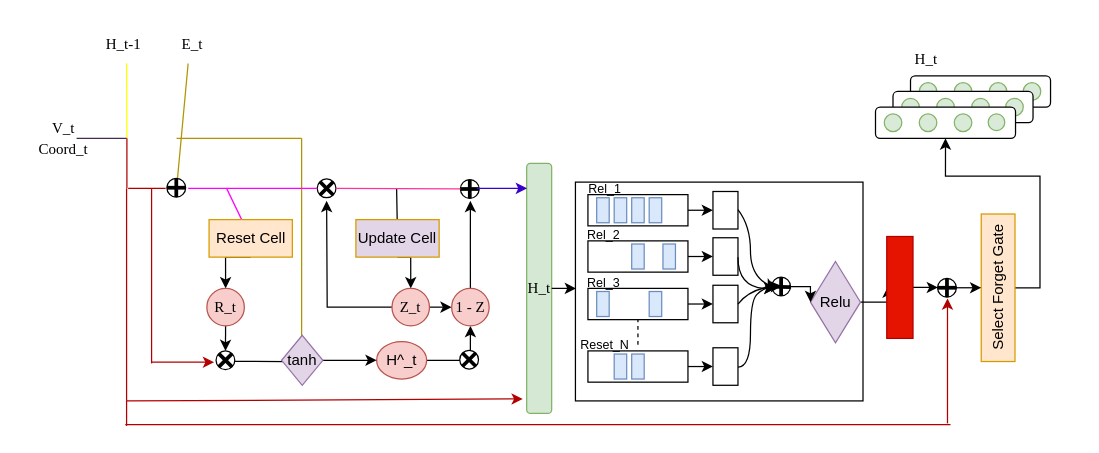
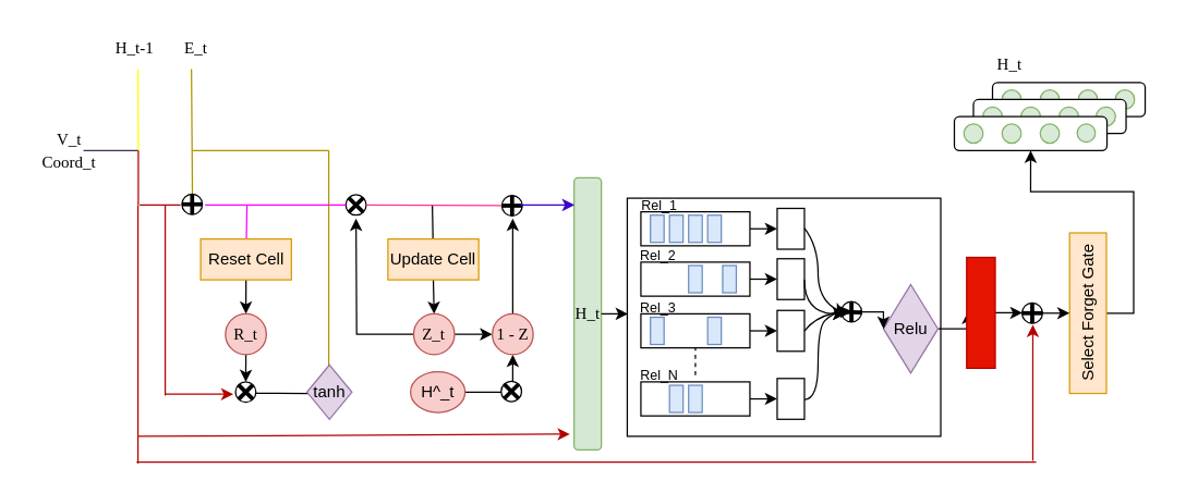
- <mxCell id="42" value="&lt;font face=&quot;Times New Roman&quot;&gt;E_t&lt;/font&gt;" style="text;html=1;align=center;verticalAlign=middle;resizable=0;points=[];autosize=1;strokeColor=none;fillColor=none;" parent="1" vertex="1"><mxGeometry x="132.94" y="20" width="40" height="30" as="geometry" /></mxCell>
+ <mxCell id="42" value="&lt;font face=&quot;Times New Roman&quot;&gt;E_t&lt;/font&gt;" style="text;html=1;align=center;verticalAlign=middle;resizable=0;points=[];autosize=1;strokeColor=none;fillColor=none;" parent="1" vertex="1"><mxGeometry x="122.94" y="20" width="40" height="30" as="geometry" /></mxCell>
- <mxCell id="10" value="Reset Cell" style="rounded=0;whiteSpace=wrap;html=1;fillColor=#ffe6cc;strokeColor=#d79b00;" parent="1" vertex="1"><mxGeometry x="166.72" y="175" width="66.59" height="30" as="geometry" /></mxCell>
+ <mxCell id="10" value="Reset Cell" style="rounded=0;whiteSpace=wrap;html=1;fillColor=#ffe6cc;strokeColor=#d79b00;" parent="1" vertex="1"><mxGeometry x="146.72" y="175" width="66.59" height="30" as="geometry" /></mxCell>
- <mxCell id="13" value="Update Cell" style="rounded=0;whiteSpace=wrap;html=1;fillColor=#e1d5e7;strokeColor=#d79b00;" parent="1" vertex="1"><mxGeometry x="284.15" y="175" width="66.59" height="30" as="geometry" /></mxCell>
+ <mxCell id="13" value="Update Cell" style="rounded=0;whiteSpace=wrap;html=1;fillColor=#ffe6cc;strokeColor=#d79b00;" parent="1" vertex="1"><mxGeometry x="284.15" y="175" width="66.59" height="30" as="geometry" /></mxCell>
- <mxCell id="18" value="&lt;font face=&quot;Times New Roman&quot;&gt;Z_t&lt;/font&gt;" style="ellipse;whiteSpace=wrap;html=1;aspect=fixed;fillColor=#f8cecc;strokeColor=#b85450;" parent="1" vertex="1"><mxGeometry x="313.01" y="230" width="30" height="30" as="geometry" /></mxCell>
+ <mxCell id="18" value="&lt;font face=&quot;Times New Roman&quot;&gt;Z_t&lt;/font&gt;" style="ellipse;whiteSpace=wrap;html=1;aspect=fixed;fillColor=#f8cecc;strokeColor=#b85450;" parent="1" vertex="1"><mxGeometry x="303.01" y="230" width="30" height="30" as="geometry" /></mxCell>
- <mxCell id="74" value="&lt;font style=&quot;font-size: 10px;&quot;&gt;Reset_N&lt;/font&gt;" style="text;html=1;align=center;verticalAlign=middle;resizable=0;points=[];autosize=1;strokeColor=none;fillColor=none;" parent="1" vertex="1"><mxGeometry x="457.74" y="260" width="50" height="30" as="geometry" /></mxCell>
+ <mxCell id="74" value="&lt;font style=&quot;font-size: 10px;&quot;&gt;Rel_N&lt;/font&gt;" style="text;html=1;align=center;verticalAlign=middle;resizable=0;points=[];autosize=1;strokeColor=none;fillColor=none;" parent="1" vertex="1"><mxGeometry x="457.74" y="260" width="50" height="30" as="geometry" /></mxCell>
- <mxCell id="29" style="edgeStyle=orthogonalEdgeStyle;rounded=0;orthogonalLoop=1;jettySize=auto;html=1;exitX=1;exitY=0.5;exitDx=0;exitDy=0;entryX=0;entryY=0.5;entryDx=0;entryDy=0;" parent="1" source="30" target="28" edge="1"><mxGeometry relative="1" as="geometry" /></mxCell>
